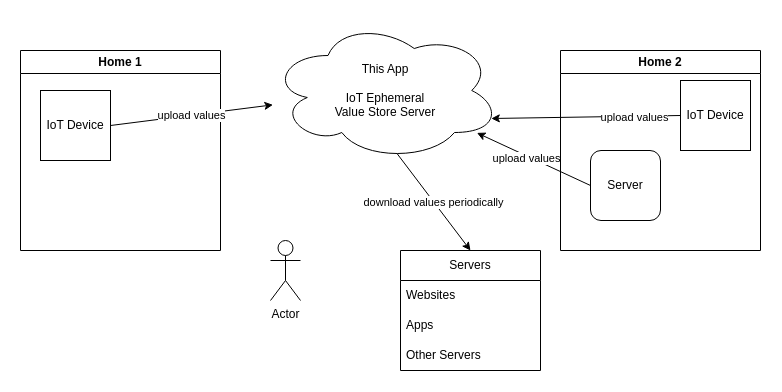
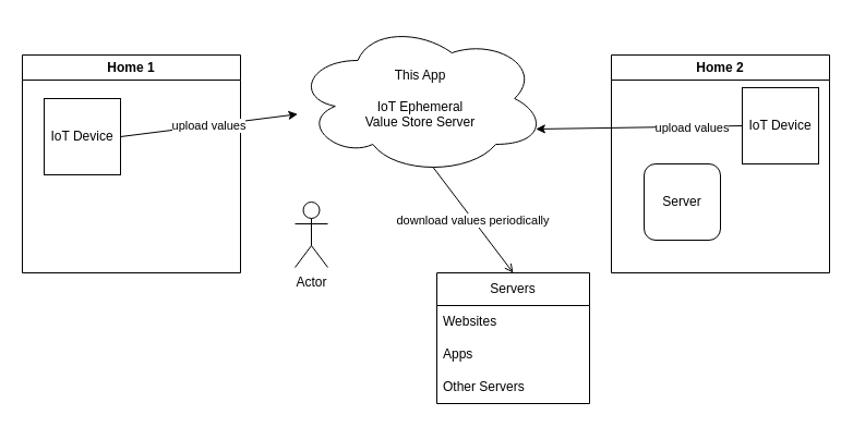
- <mxCell id="12" value="" style="endArrow=classic;html=1;rounded=0;exitX=0;exitY=0.5;exitDx=0;exitDy=0;" edge="1" parent="1" source="6" target="8"><mxGeometry width="50" height="50" relative="1" as="geometry"><mxPoint x="380" y="340" as="sourcePoint" /><mxPoint x="430" y="290" as="targetPoint" /></mxGeometry></mxCell>
- <mxCell id="13" value="upload values" style="edgeLabel;html=1;align=center;verticalAlign=middle;resizable=0;points=[];" vertex="1" connectable="0" parent="12"><mxGeometry x="0.117" y="2" relative="1" as="geometry"><mxPoint as="offset" /></mxGeometry></mxCell>
- <mxCell id="7" value="download values periodically" style="rounded=0;orthogonalLoop=1;jettySize=auto;html=1;exitX=0.55;exitY=0.95;exitDx=0;exitDy=0;exitPerimeter=0;entryX=0.5;entryY=0;entryDx=0;entryDy=0;" edge="1" parent="1" source="8" target="15"><mxGeometry relative="1" as="geometry" /></mxCell>
+ <mxCell id="7" value="download values periodically" style="rounded=0;orthogonalLoop=1;jettySize=auto;html=1;exitX=0.55;exitY=0.95;exitDx=0;exitDy=0;exitPerimeter=0;entryX=0.5;entryY=0;entryDx=0;entryDy=0;endArrow=open;" edge="1" parent="1" source="8" target="15"><mxGeometry relative="1" as="geometry" /></mxCell>
- <mxCell id="14" value="Actor" style="shape=umlActor;verticalLabelPosition=bottom;verticalAlign=top;html=1;outlineConnect=0;" vertex="1" parent="1"><mxGeometry x="270" y="240" width="30" height="60" as="geometry" /></mxCell>
+ <mxCell id="14" value="Actor" style="shape=umlActor;verticalLabelPosition=bottom;verticalAlign=top;html=1;outlineConnect=0;" vertex="1" parent="1"><mxGeometry x="270" y="185" width="30" height="60" as="geometry" /></mxCell>
